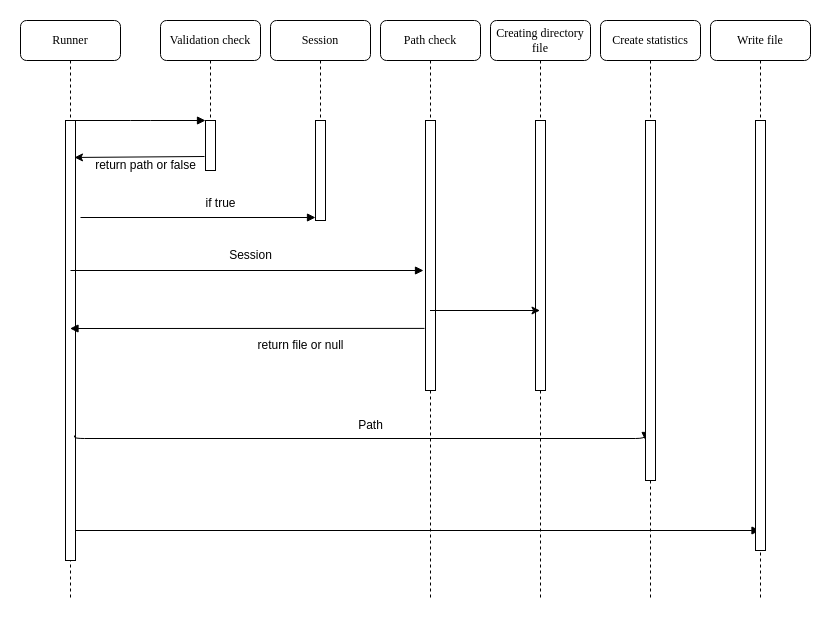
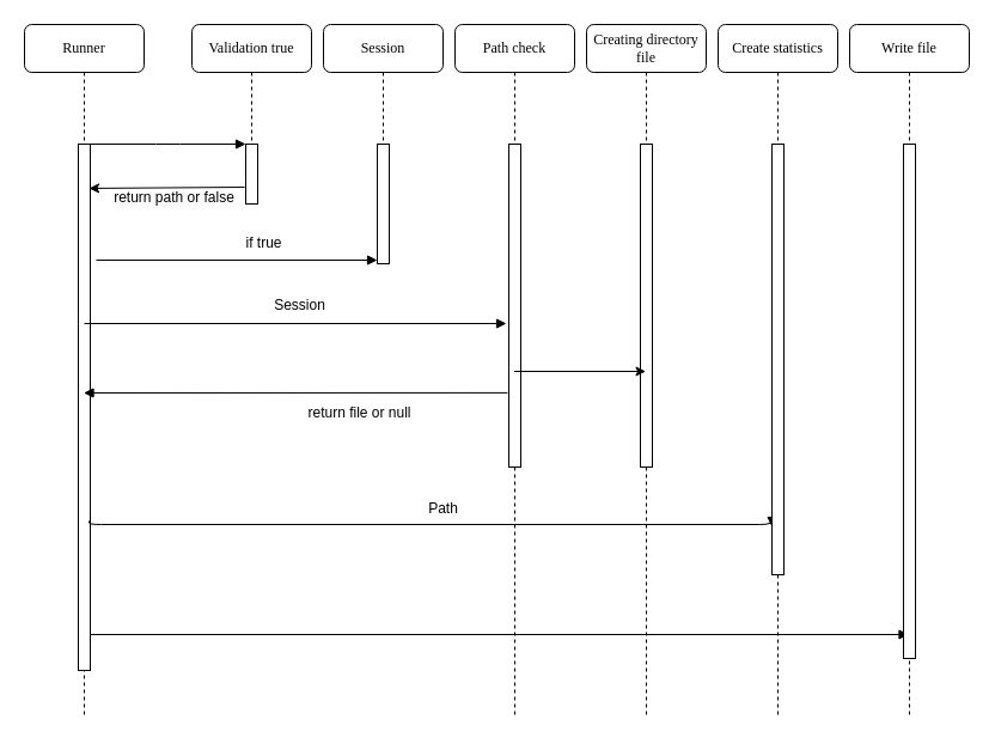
- <mxCell id="2" value="Validation check" style="shape=umlLifeline;perimeter=lifelinePerimeter;whiteSpace=wrap;html=1;container=1;collapsible=0;recursiveResize=0;outlineConnect=0;rounded=1;shadow=0;comic=0;labelBackgroundColor=none;strokeWidth=1;fontFamily=Verdana;fontSize=12;align=center;" parent="1" vertex="1"><mxGeometry x="160" y="20" width="100" height="150" as="geometry" /></mxCell>
+ <mxCell id="2" value="Validation true" style="shape=umlLifeline;perimeter=lifelinePerimeter;whiteSpace=wrap;html=1;container=1;collapsible=0;recursiveResize=0;outlineConnect=0;rounded=1;shadow=0;comic=0;labelBackgroundColor=none;strokeWidth=1;fontFamily=Verdana;fontSize=12;align=center;" parent="1" vertex="1"><mxGeometry x="160" y="20" width="100" height="150" as="geometry" /></mxCell>
